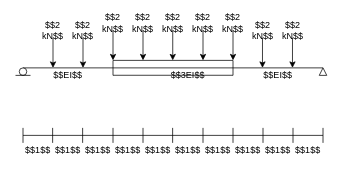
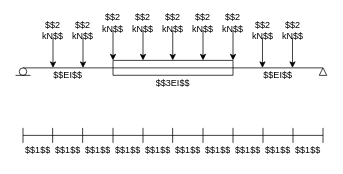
- <mxCell id="29" value="$$3EI$$" style="text;html=1;strokeColor=none;fillColor=none;align=center;verticalAlign=middle;whiteSpace=wrap;rounded=0;" parent="1" vertex="1"><mxGeometry x="230" y="90" width="40" height="20" as="geometry" /></mxCell>
+ <mxCell id="29" value="$$3EI$$" style="text;html=1;strokeColor=none;fillColor=none;align=center;verticalAlign=middle;whiteSpace=wrap;rounded=0;" parent="1" vertex="1"><mxGeometry x="210" y="100" width="40" height="20" as="geometry" /></mxCell>
